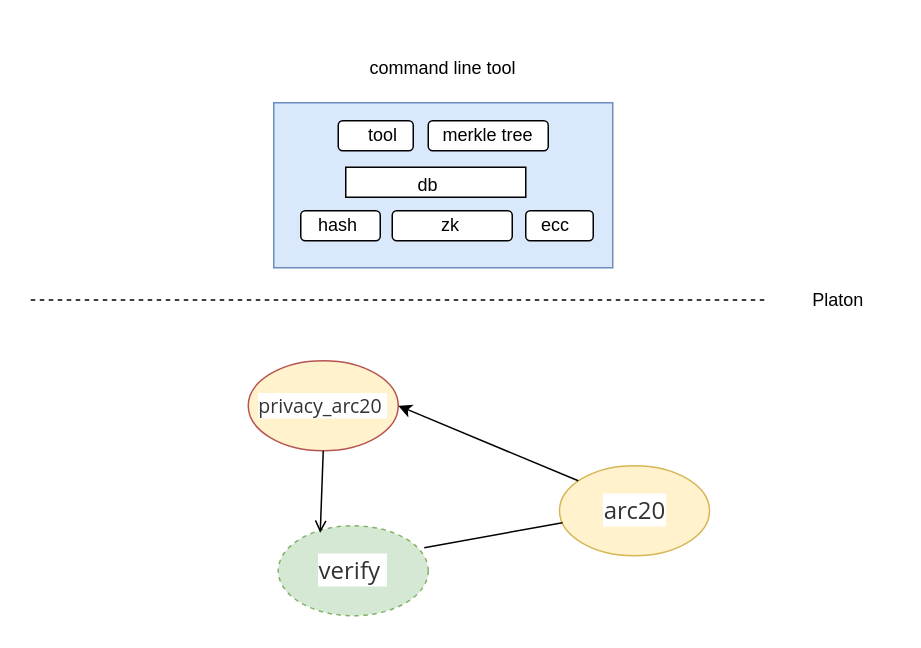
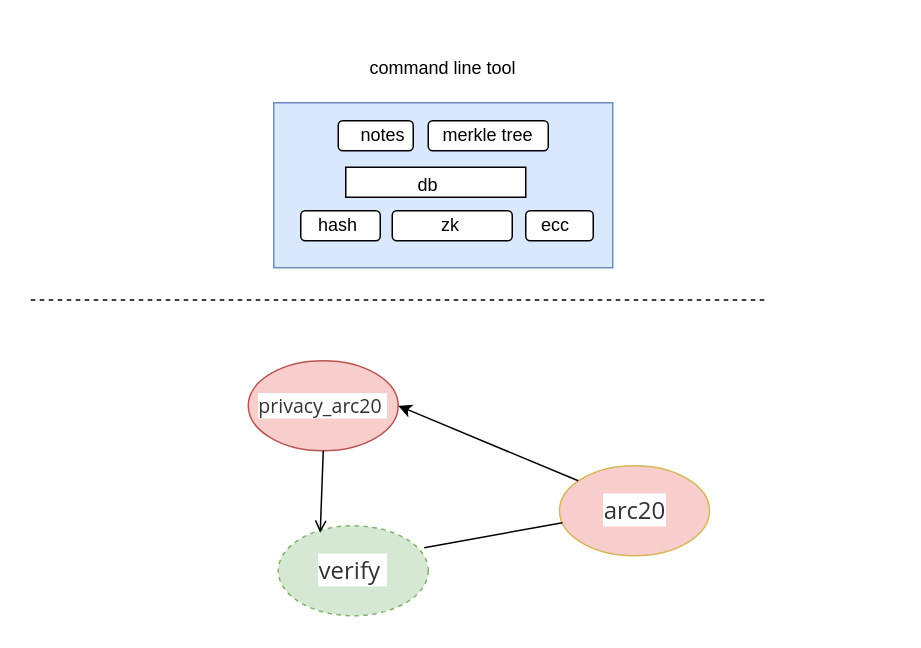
- <mxCell id="12" value="tool" style="text;html=1;strokeColor=none;fillColor=none;align=center;verticalAlign=middle;whiteSpace=wrap;rounded=0;" parent="1" vertex="1"><mxGeometry x="235" y="80" width="40" height="20" as="geometry" /></mxCell>
+ <mxCell id="12" value="notes" style="text;html=1;strokeColor=none;fillColor=none;align=center;verticalAlign=middle;whiteSpace=wrap;rounded=0;" parent="1" vertex="1"><mxGeometry x="235" y="80" width="40" height="20" as="geometry" /></mxCell>
- <mxCell id="3" value="Platon" style="text;html=1;strokeColor=none;fillColor=none;align=center;verticalAlign=middle;whiteSpace=wrap;rounded=0;" parent="1" vertex="1"><mxGeometry x="525" y="190" width="67" height="20" as="geometry" /></mxCell>
- <mxCell id="4" value="&lt;span style=&quot;color: rgb(51 , 51 , 51) ; font-family: &amp;#34;open sans&amp;#34; , &amp;#34;clear sans&amp;#34; , &amp;#34;helvetica neue&amp;#34; , &amp;#34;helvetica&amp;#34; , &amp;#34;arial&amp;#34; , sans-serif ; white-space: pre-wrap ; background-color: rgb(255 , 255 , 255)&quot;&gt;&lt;font style=&quot;font-size: 13px&quot;&gt;privacy_arc20 &lt;/font&gt;&lt;/span&gt;" style="ellipse;whiteSpace=wrap;html=1;fillColor=#fff2cc;strokeColor=#b85450;" parent="1" vertex="1"><mxGeometry x="165" y="240" width="100" height="60" as="geometry" /></mxCell>
+ <mxCell id="4" value="&lt;span style=&quot;color: rgb(51 , 51 , 51) ; font-family: &amp;#34;open sans&amp;#34; , &amp;#34;clear sans&amp;#34; , &amp;#34;helvetica neue&amp;#34; , &amp;#34;helvetica&amp;#34; , &amp;#34;arial&amp;#34; , sans-serif ; white-space: pre-wrap ; background-color: rgb(255 , 255 , 255)&quot;&gt;&lt;font style=&quot;font-size: 13px&quot;&gt;privacy_arc20 &lt;/font&gt;&lt;/span&gt;" style="ellipse;whiteSpace=wrap;html=1;fillColor=#f8cecc;strokeColor=#b85450;" parent="1" vertex="1"><mxGeometry x="165" y="240" width="100" height="60" as="geometry" /></mxCell>
- <mxCell id="6" value="&lt;font color=&quot;#333333&quot; face=&quot;open sans, clear sans, helvetica neue, helvetica, arial, sans-serif&quot;&gt;&lt;span style=&quot;font-size: 16px ; white-space: pre-wrap ; background-color: rgb(255 , 255 , 255)&quot;&gt;arc20&lt;/span&gt;&lt;/font&gt;" style="ellipse;whiteSpace=wrap;html=1;fillColor=#fff2cc;strokeColor=#d6b656;" parent="1" vertex="1"><mxGeometry x="372.5" y="310" width="100" height="60" as="geometry" /></mxCell>
+ <mxCell id="6" value="&lt;font color=&quot;#333333&quot; face=&quot;open sans, clear sans, helvetica neue, helvetica, arial, sans-serif&quot;&gt;&lt;span style=&quot;font-size: 16px ; white-space: pre-wrap ; background-color: rgb(255 , 255 , 255)&quot;&gt;arc20&lt;/span&gt;&lt;/font&gt;" style="ellipse;whiteSpace=wrap;html=1;fillColor=#f8cecc;strokeColor=#d6b656;" parent="1" vertex="1"><mxGeometry x="372.5" y="310" width="100" height="60" as="geometry" /></mxCell>
